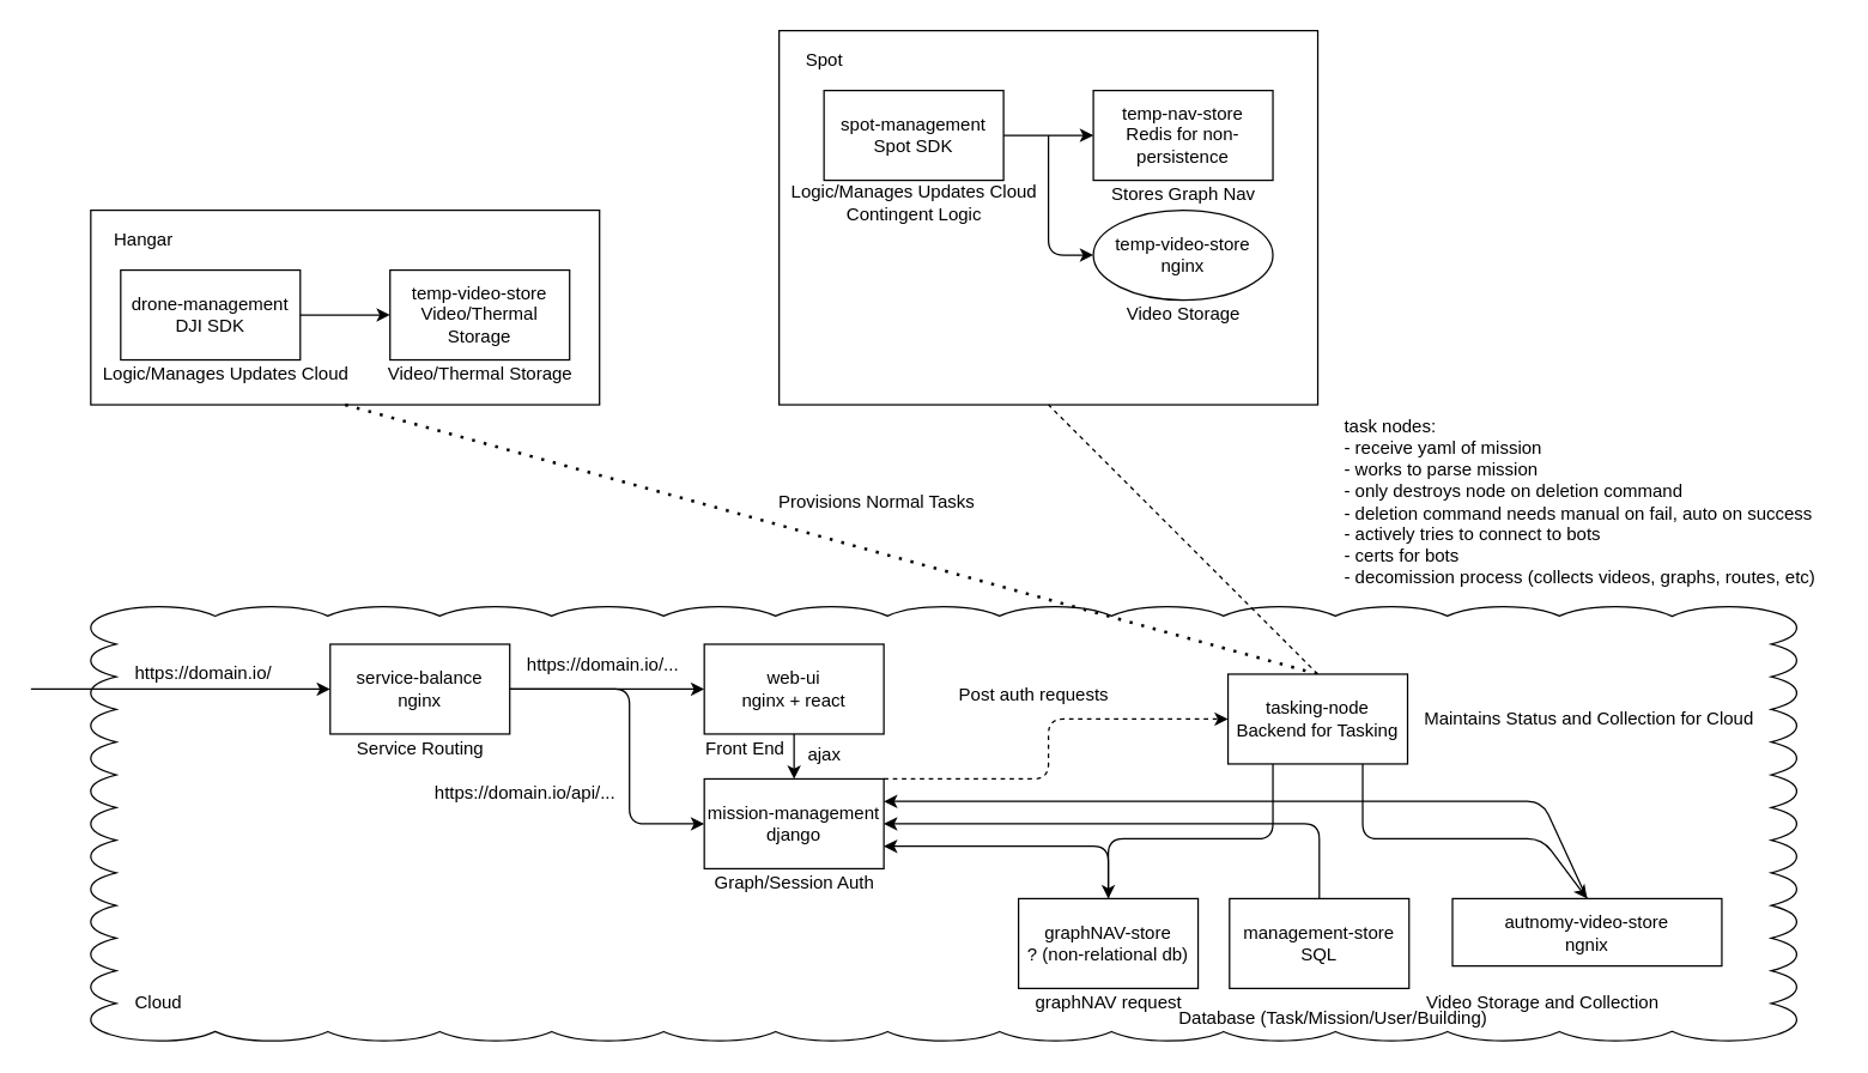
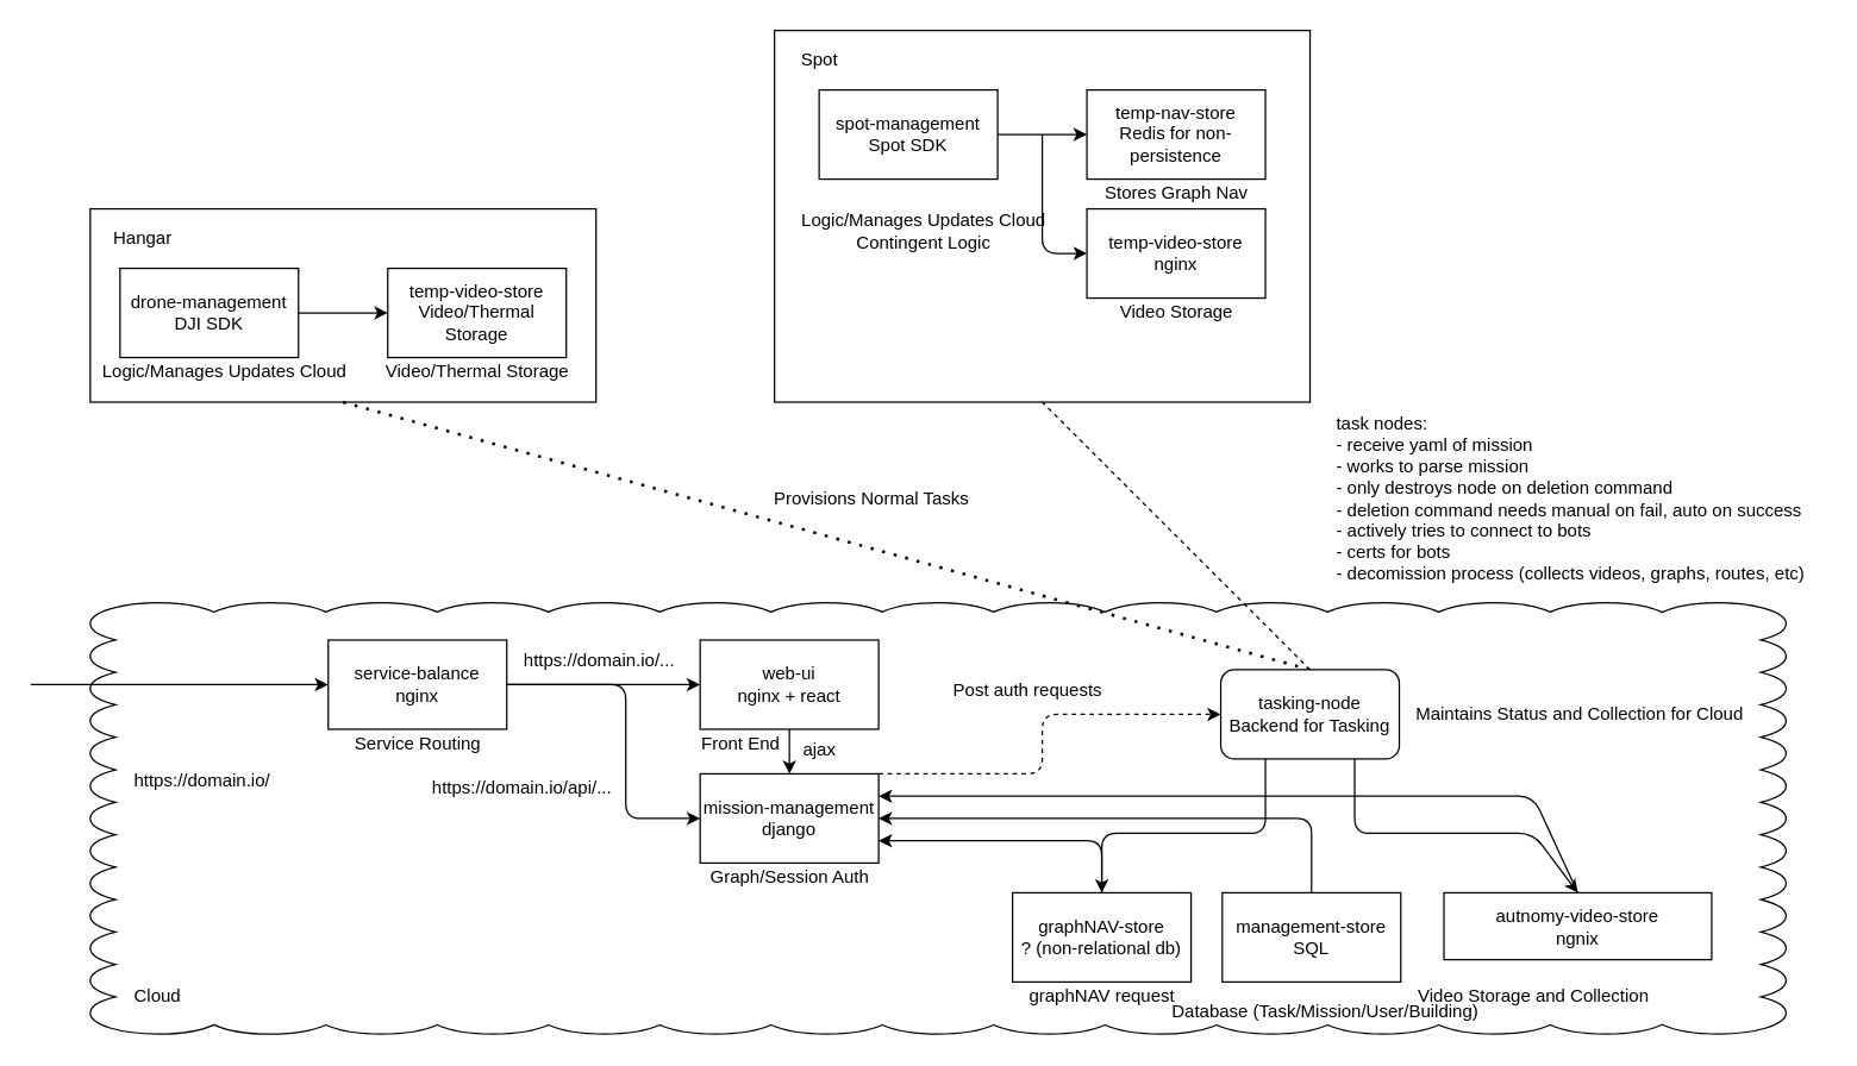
- <mxCell id="41" value="Logic/Manages Updates Cloud&lt;br&gt;Contingent Logic" style="text;html=1;align=center;verticalAlign=middle;resizable=0;points=[];autosize=1;" vertex="1" parent="1"><mxGeometry x="520" y="120" width="180" height="30" as="geometry" /></mxCell>
+ <mxCell id="41" value="Logic/Manages Updates Cloud&lt;br&gt;Contingent Logic" style="text;html=1;align=center;verticalAlign=middle;resizable=0;points=[];autosize=1;" vertex="1" parent="1"><mxGeometry x="530" y="140" width="180" height="30" as="geometry" /></mxCell>
- <mxCell id="32" value="temp-video-store&lt;br&gt;nginx" style="ellipse;whiteSpace=wrap;html=1;" vertex="1" parent="1"><mxGeometry x="730" y="140" width="120" height="60" as="geometry" /></mxCell>
+ <mxCell id="32" value="temp-video-store&lt;br&gt;nginx" style="rounded=0;whiteSpace=wrap;html=1;" vertex="1" parent="1"><mxGeometry x="730" y="140" width="120" height="60" as="geometry" /></mxCell>
- <mxCell id="25" value="https://domain.io/" style="text;html=1;align=center;verticalAlign=middle;resizable=0;points=[];autosize=1;" vertex="1" parent="1"><mxGeometry x="80" y="440" width="110" height="20" as="geometry" /></mxCell>
+ <mxCell id="25" value="https://domain.io/" style="text;html=1;align=center;verticalAlign=middle;resizable=0;points=[];autosize=1;" vertex="1" parent="1"><mxGeometry x="80" y="515" width="110" height="20" as="geometry" /></mxCell>
- <mxCell id="47" value="tasking-node&lt;br&gt;Backend for Tasking" style="rounded=0;whiteSpace=wrap;html=1;" vertex="1" parent="1"><mxGeometry x="820" y="450" width="120" height="60" as="geometry" /></mxCell>
+ <mxCell id="47" value="tasking-node&lt;br&gt;Backend for Tasking" style="whiteSpace=wrap;html=1;rounded=1;" vertex="1" parent="1"><mxGeometry x="820" y="450" width="120" height="60" as="geometry" /></mxCell>
